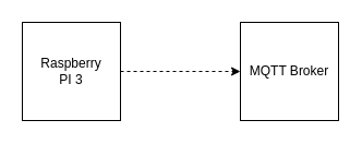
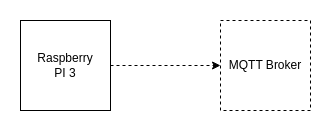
- <mxCell id="2" value="MQTT Broker" style="whiteSpace=wrap;html=1;aspect=fixed;" vertex="1" parent="1"><mxGeometry x="220" y="20" width="90" height="90" as="geometry" /></mxCell>
+ <mxCell id="2" value="MQTT Broker" style="whiteSpace=wrap;html=1;aspect=fixed;dashed=1;" vertex="1" parent="1"><mxGeometry x="220" y="20" width="90" height="90" as="geometry" /></mxCell>
